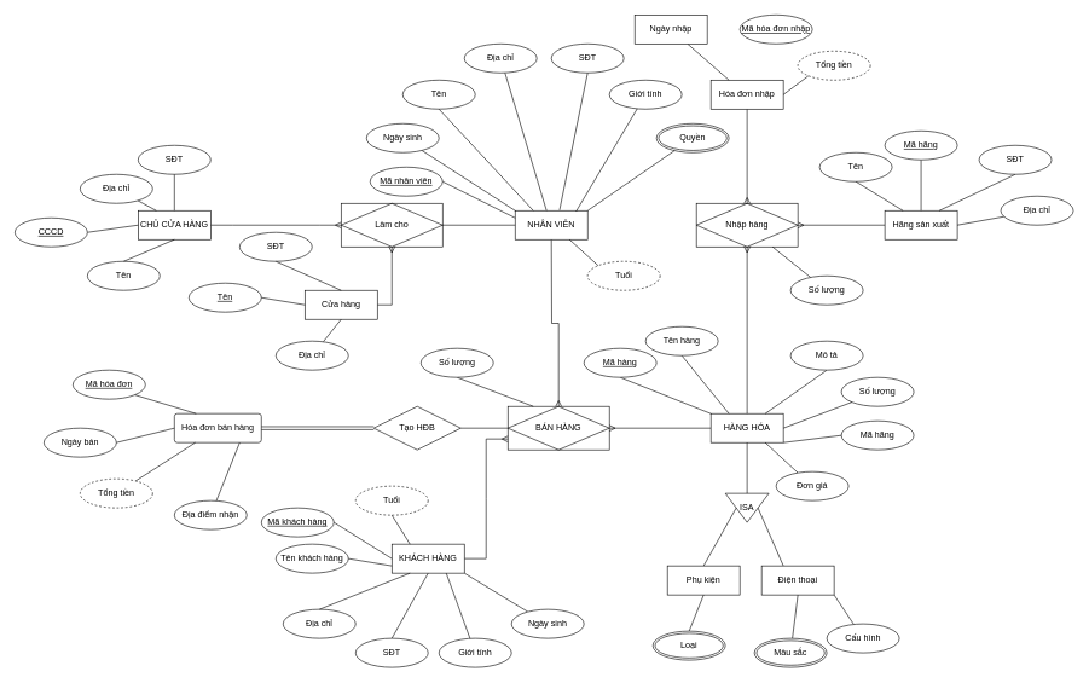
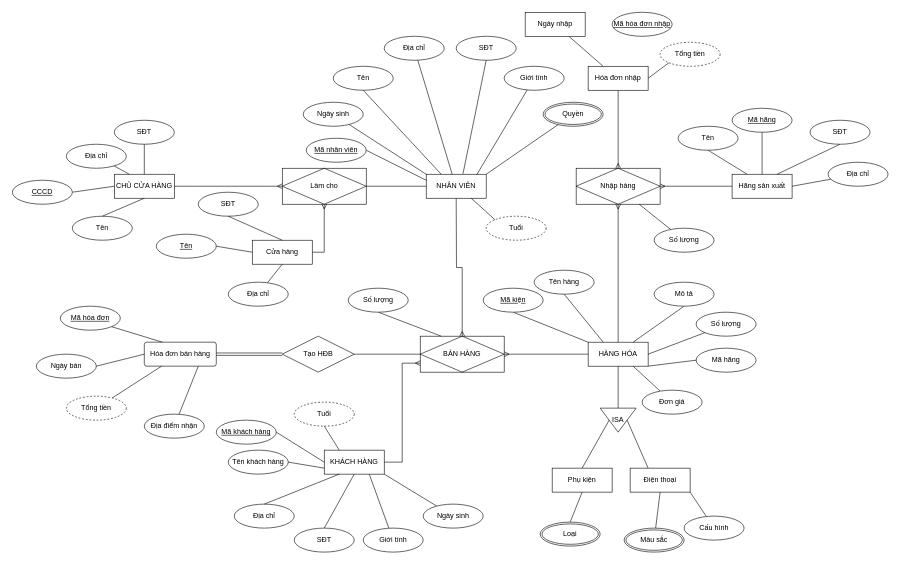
- <mxCell id="76" value="Mã hàng" style="ellipse;whiteSpace=wrap;html=1;align=center;fontStyle=4;" parent="1" vertex="1"><mxGeometry x="805" y="480" width="100" height="40" as="geometry" /></mxCell>
+ <mxCell id="76" value="Mã kiện" style="ellipse;whiteSpace=wrap;html=1;align=center;fontStyle=4;" parent="1" vertex="1"><mxGeometry x="805" y="480" width="100" height="40" as="geometry" /></mxCell>
- <mxCell id="4" value="Tạo HĐB" style="shape=rhombus;perimeter=rhombusPerimeter;whiteSpace=wrap;html=1;align=center;" parent="1" vertex="1"><mxGeometry x="515" y="560" width="120" height="60" as="geometry" /></mxCell>
+ <mxCell id="4" value="Tạo HĐB" style="shape=rhombus;perimeter=rhombusPerimeter;whiteSpace=wrap;html=1;align=center;" parent="1" vertex="1"><mxGeometry x="470" y="560" width="120" height="60" as="geometry" /></mxCell>
